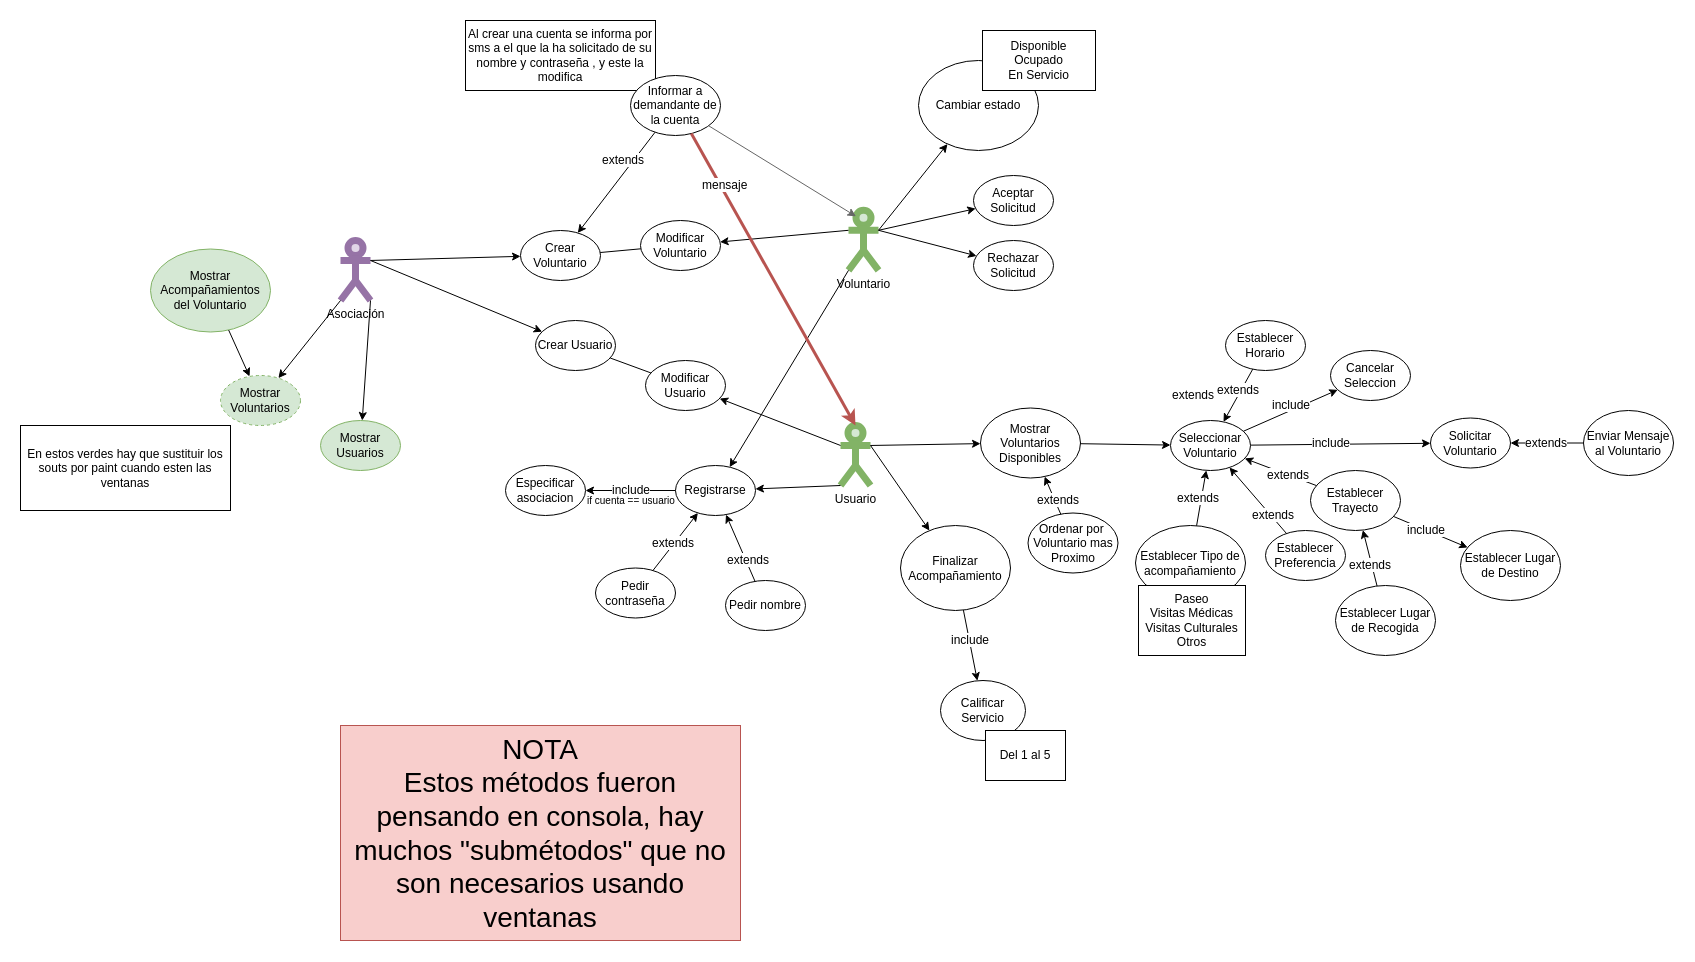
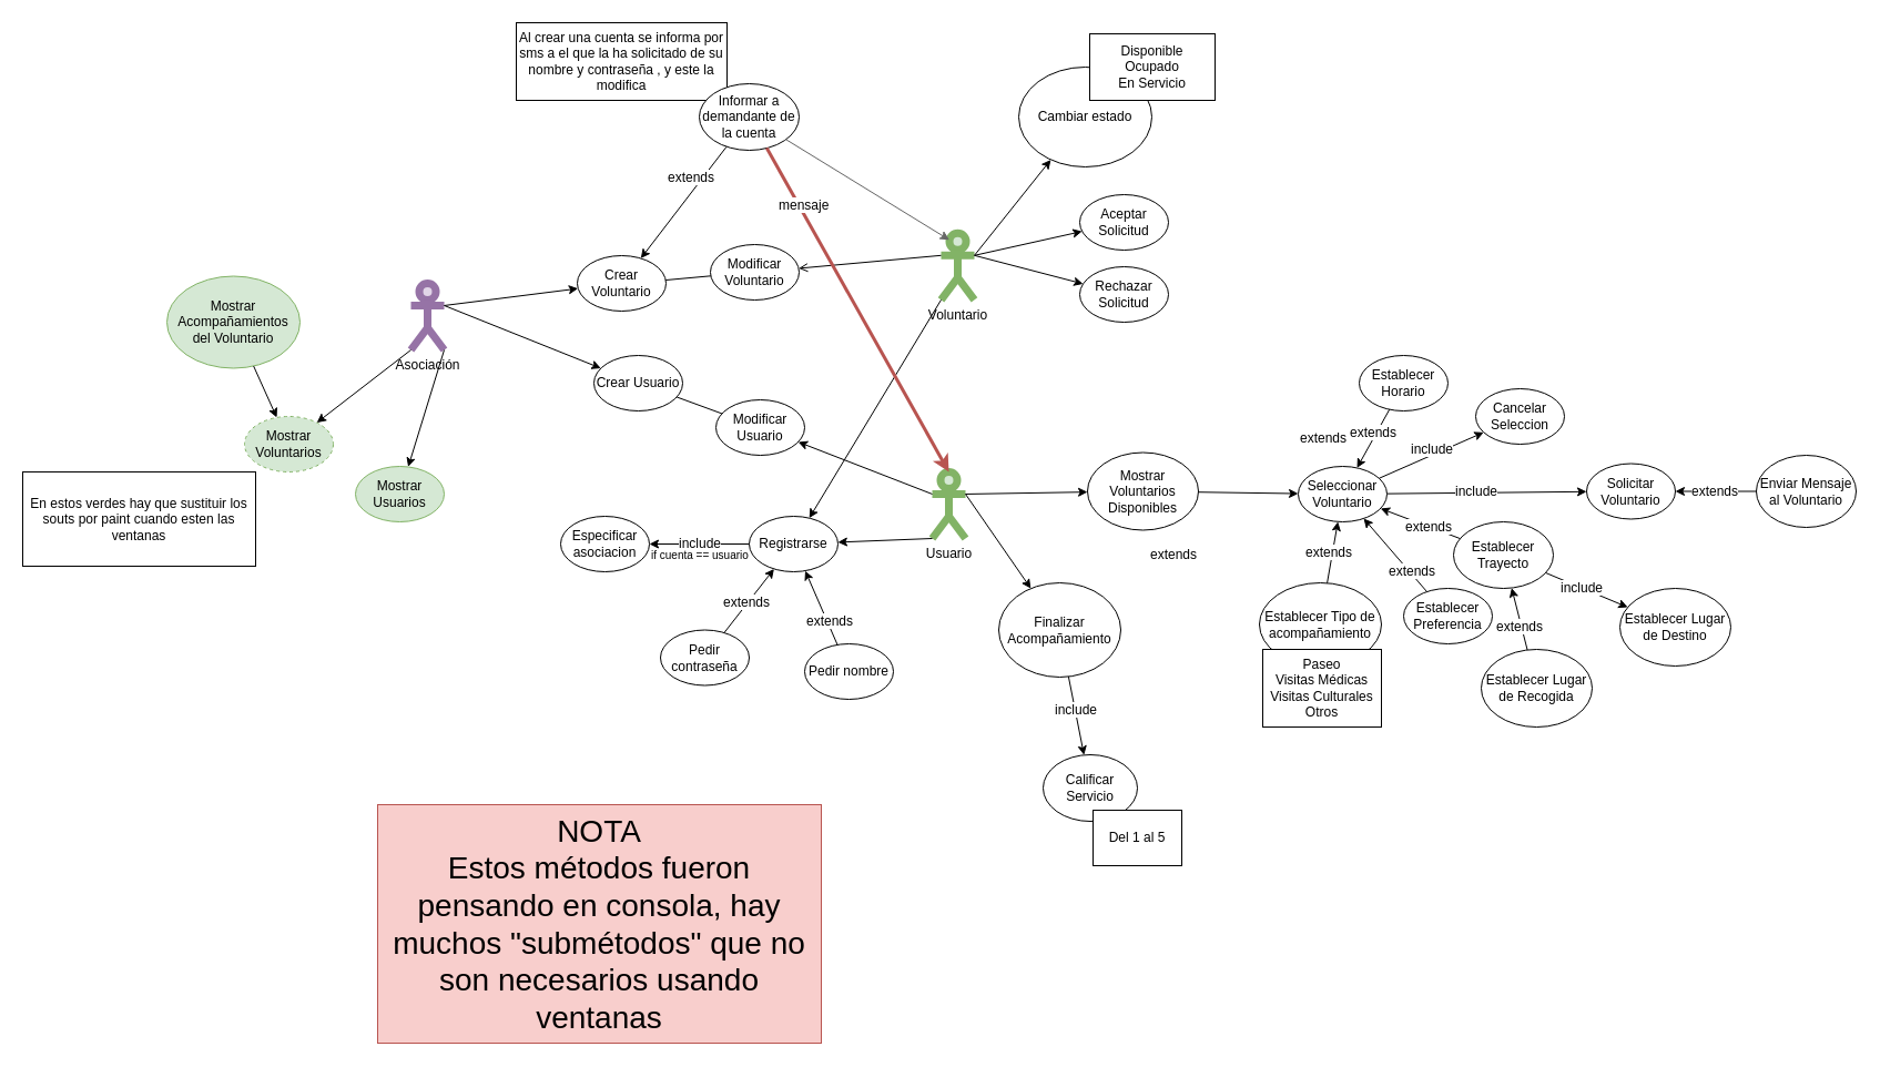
- <mxCell id="9" value="" style="endArrow=classic;html=1;exitX=0;exitY=0.333;exitDx=0;exitDy=0;exitPerimeter=0;" parent="1" source="3" target="7" edge="1"><mxGeometry width="50" height="50" relative="1" as="geometry"><mxPoint x="720" y="310" as="sourcePoint" /><mxPoint x="770" y="260" as="targetPoint" /></mxGeometry></mxCell>
+ <mxCell id="9" value="" style="endArrow=open;html=1;exitX=0;exitY=0.333;exitDx=0;exitDy=0;exitPerimeter=0;" parent="1" source="3" target="7" edge="1"><mxGeometry width="50" height="50" relative="1" as="geometry"><mxPoint x="720" y="310" as="sourcePoint" /><mxPoint x="770" y="260" as="targetPoint" /></mxGeometry></mxCell>
- <mxCell id="4" value="Asociación" style="shape=umlActor;verticalLabelPosition=bottom;labelBackgroundColor=#ffffff;verticalAlign=top;html=1;outlineConnect=0;fillColor=#e1d5e7;strokeColor=#9673a6;strokeWidth=7;" parent="1" vertex="1"><mxGeometry x="340" y="240" width="30" height="60" as="geometry" /></mxCell>
+ <mxCell id="4" value="Asociación" style="shape=umlActor;verticalLabelPosition=bottom;labelBackgroundColor=#ffffff;verticalAlign=top;html=1;outlineConnect=0;fillColor=#e1d5e7;strokeColor=#9673a6;strokeWidth=7;" parent="1" vertex="1"><mxGeometry x="370" y="255" width="30" height="60" as="geometry" /></mxCell>
- <mxCell id="30" value="" style="endArrow=classic;html=1;" parent="1" source="29" target="76" edge="1"><mxGeometry width="50" height="50" relative="1" as="geometry"><mxPoint x="1305" y="800" as="sourcePoint" /><mxPoint x="1253.864" y="689.99" as="targetPoint" /></mxGeometry></mxCell>
- <mxCell id="29" value="Ordenar por&amp;nbsp; Voluntario mas Proximo" style="ellipse;whiteSpace=wrap;html=1;" parent="1" vertex="1"><mxGeometry x="1027.5" y="512.5" width="90" height="60" as="geometry" /></mxCell>
